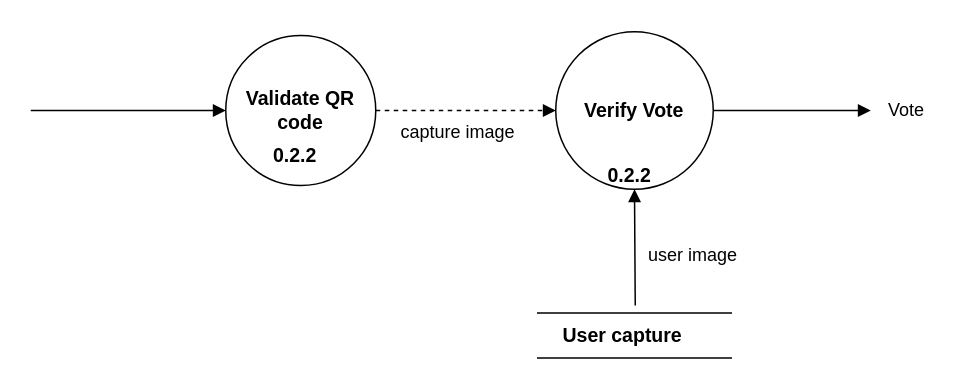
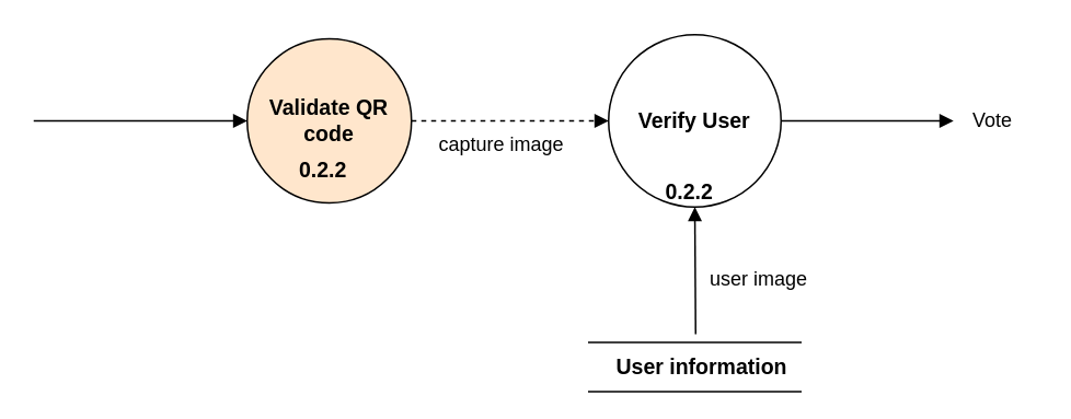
- <mxCell id="3" value="Validate QR code" style="ellipse;whiteSpace=wrap;html=1;aspect=fixed;fontSize=13;fontStyle=1" vertex="1" parent="1"><mxGeometry x="150" y="23" width="100" height="100" as="geometry" /></mxCell>
+ <mxCell id="3" value="Validate QR code" style="ellipse;whiteSpace=wrap;html=1;aspect=fixed;fontSize=13;fontStyle=1;fillColor=#ffe6cc;" vertex="1" parent="1"><mxGeometry x="150" y="23" width="100" height="100" as="geometry" /></mxCell>
- <mxCell id="5" value="Verify Vote" style="ellipse;whiteSpace=wrap;html=1;aspect=fixed;fontSize=13;fontStyle=1" vertex="1" parent="1"><mxGeometry x="370" y="20.5" width="105" height="105" as="geometry" /></mxCell>
+ <mxCell id="5" value="Verify User" style="ellipse;whiteSpace=wrap;html=1;aspect=fixed;fontSize=13;fontStyle=1" vertex="1" parent="1"><mxGeometry x="370" y="20.5" width="105" height="105" as="geometry" /></mxCell>
- <mxCell id="9" value="User capture" style="text;html=1;resizable=0;points=[];autosize=1;align=left;verticalAlign=top;spacingTop=-4;fontSize=13;fontStyle=1" vertex="1" parent="1"><mxGeometry x="372.5" y="213" width="100" height="20" as="geometry" /></mxCell>
+ <mxCell id="9" value="User information" style="text;html=1;resizable=0;points=[];autosize=1;align=left;verticalAlign=top;spacingTop=-4;fontSize=13;fontStyle=1" vertex="1" parent="1"><mxGeometry x="372.5" y="213" width="100" height="20" as="geometry" /></mxCell>
